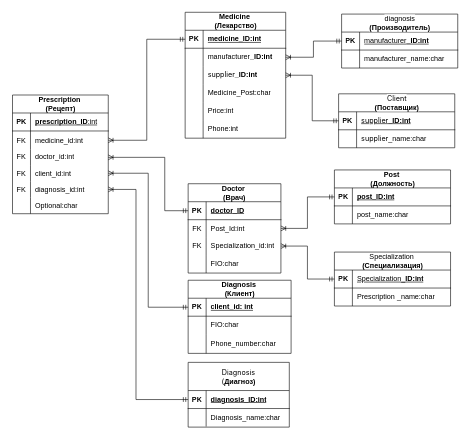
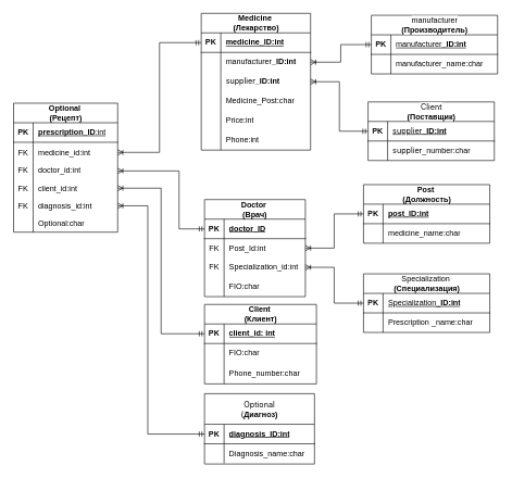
- <mxCell id="90" value="&lt;font face=&quot;Helvetica&quot; style=&quot;background-color: light-dark(#ffffff, var(--ge-dark-color, #121212));&quot;&gt;&lt;span style=&quot;font-weight: 400; text-align: start; white-space: pre-wrap;&quot;&gt;diagnosis&lt;/span&gt;&lt;br&gt;&lt;/font&gt;&lt;div&gt;&lt;font face=&quot;Helvetica&quot; style=&quot;background-color: light-dark(#ffffff, var(--ge-dark-color, #121212));&quot;&gt;(Производитель)&lt;/font&gt;&lt;/div&gt;" style="shape=table;startSize=30;container=1;collapsible=1;childLayout=tableLayout;fixedRows=1;rowLines=0;fontStyle=1;align=center;resizeLast=1;html=1;" vertex="1" parent="1"><mxGeometry x="569" y="23" width="193.75" height="90" as="geometry" /></mxCell>
+ <mxCell id="90" value="&lt;font face=&quot;Helvetica&quot; style=&quot;background-color: light-dark(#ffffff, var(--ge-dark-color, #121212));&quot;&gt;&lt;span style=&quot;font-weight: 400; text-align: start; white-space: pre-wrap;&quot;&gt;manufacturer&lt;/span&gt;&lt;br&gt;&lt;/font&gt;&lt;div&gt;&lt;font face=&quot;Helvetica&quot; style=&quot;background-color: light-dark(#ffffff, var(--ge-dark-color, #121212));&quot;&gt;(Производитель)&lt;/font&gt;&lt;/div&gt;" style="shape=table;startSize=30;container=1;collapsible=1;childLayout=tableLayout;fixedRows=1;rowLines=0;fontStyle=1;align=center;resizeLast=1;html=1;" vertex="1" parent="1"><mxGeometry x="569" y="23" width="193.75" height="90" as="geometry" /></mxCell>
- <mxCell id="31" value="Prescription&amp;nbsp;&lt;div&gt;(Рецепт)&lt;/div&gt;" style="shape=table;startSize=30;container=1;collapsible=1;childLayout=tableLayout;fixedRows=1;rowLines=0;fontStyle=1;align=center;resizeLast=1;html=1;" vertex="1" parent="1"><mxGeometry x="20" y="158" width="159.75" height="198" as="geometry" /></mxCell>
+ <mxCell id="31" value="Optional&amp;nbsp;&lt;div&gt;(Рецепт)&lt;/div&gt;" style="shape=table;startSize=30;container=1;collapsible=1;childLayout=tableLayout;fixedRows=1;rowLines=0;fontStyle=1;align=center;resizeLast=1;html=1;" vertex="1" parent="1"><mxGeometry x="20" y="158" width="159.75" height="198" as="geometry" /></mxCell>
- <mxCell id="103" value="&lt;span style=&quot;font-family: &amp;quot;YS Text&amp;quot;, -apple-system, BlinkMacSystemFont, Arial, Helvetica, &amp;quot;Arial Unicode MS&amp;quot;, sans-serif; white-space-collapse: preserve; background-color: rgb(255, 255, 255);&quot;&gt;supplier&lt;/span&gt;_name:char" style="shape=partialRectangle;connectable=0;fillColor=none;top=0;left=0;bottom=0;right=0;align=left;spacingLeft=6;overflow=hidden;whiteSpace=wrap;html=1;" vertex="1" parent="101"><mxGeometry x="30" width="163.75" height="30" as="geometry"><mxRectangle width="163.75" height="30" as="alternateBounds" /></mxGeometry></mxCell>
+ <mxCell id="103" value="&lt;span style=&quot;font-family: &amp;quot;YS Text&amp;quot;, -apple-system, BlinkMacSystemFont, Arial, Helvetica, &amp;quot;Arial Unicode MS&amp;quot;, sans-serif; white-space-collapse: preserve; background-color: rgb(255, 255, 255);&quot;&gt;supplier&lt;/span&gt;_number:char" style="shape=partialRectangle;connectable=0;fillColor=none;top=0;left=0;bottom=0;right=0;align=left;spacingLeft=6;overflow=hidden;whiteSpace=wrap;html=1;" vertex="1" parent="101"><mxGeometry x="30" width="163.75" height="30" as="geometry"><mxRectangle width="163.75" height="30" as="alternateBounds" /></mxGeometry></mxCell>
- <mxCell id="80" value="post_name:char" style="shape=partialRectangle;connectable=0;fillColor=none;top=0;left=0;bottom=0;right=0;align=left;spacingLeft=6;overflow=hidden;whiteSpace=wrap;html=1;" vertex="1" parent="78"><mxGeometry x="30" width="163.75" height="30" as="geometry"><mxRectangle width="163.75" height="30" as="alternateBounds" /></mxGeometry></mxCell>
+ <mxCell id="80" value="medicine_name:char" style="shape=partialRectangle;connectable=0;fillColor=none;top=0;left=0;bottom=0;right=0;align=left;spacingLeft=6;overflow=hidden;whiteSpace=wrap;html=1;" vertex="1" parent="78"><mxGeometry x="30" width="163.75" height="30" as="geometry"><mxRectangle width="163.75" height="30" as="alternateBounds" /></mxGeometry></mxCell>
- <mxCell id="2" value="Diagnosis&amp;nbsp;&lt;div&gt;(Клиент)&lt;/div&gt;" style="shape=table;startSize=30;container=1;collapsible=1;childLayout=tableLayout;fixedRows=1;rowLines=0;fontStyle=1;align=center;resizeLast=1;html=1;" vertex="1" parent="1"><mxGeometry x="313" y="467" width="171.75" height="122" as="geometry" /></mxCell>
+ <mxCell id="2" value="Client&amp;nbsp;&lt;div&gt;(Клиент)&lt;/div&gt;" style="shape=table;startSize=30;container=1;collapsible=1;childLayout=tableLayout;fixedRows=1;rowLines=0;fontStyle=1;align=center;resizeLast=1;html=1;" vertex="1" parent="1"><mxGeometry x="313" y="467" width="171.75" height="122" as="geometry" /></mxCell>
- <mxCell id="63" value="&lt;font style=&quot;font-size: 12px;&quot;&gt;&lt;span style=&quot;font-family: &amp;quot;YS Text&amp;quot;, -apple-system, BlinkMacSystemFont, Arial, Helvetica, &amp;quot;Arial Unicode MS&amp;quot;, sans-serif; font-weight: 400; text-align: start; white-space: pre-wrap;&quot;&gt;Diagnosis (&lt;/span&gt;Диагноз)&lt;/font&gt;" style="shape=table;startSize=47;container=1;collapsible=1;childLayout=tableLayout;fixedRows=1;rowLines=0;fontStyle=1;align=center;resizeLast=1;html=1;" vertex="1" parent="1"><mxGeometry x="313" y="604" width="168.75" height="108" as="geometry" /></mxCell>
+ <mxCell id="63" value="&lt;font style=&quot;font-size: 12px;&quot;&gt;&lt;span style=&quot;font-family: &amp;quot;YS Text&amp;quot;, -apple-system, BlinkMacSystemFont, Arial, Helvetica, &amp;quot;Arial Unicode MS&amp;quot;, sans-serif; font-weight: 400; text-align: start; white-space: pre-wrap;&quot;&gt;Optional (&lt;/span&gt;Диагноз)&lt;/font&gt;" style="shape=table;startSize=47;container=1;collapsible=1;childLayout=tableLayout;fixedRows=1;rowLines=0;fontStyle=1;align=center;resizeLast=1;html=1;" vertex="1" parent="1"><mxGeometry x="313" y="604" width="168.75" height="108" as="geometry" /></mxCell>
